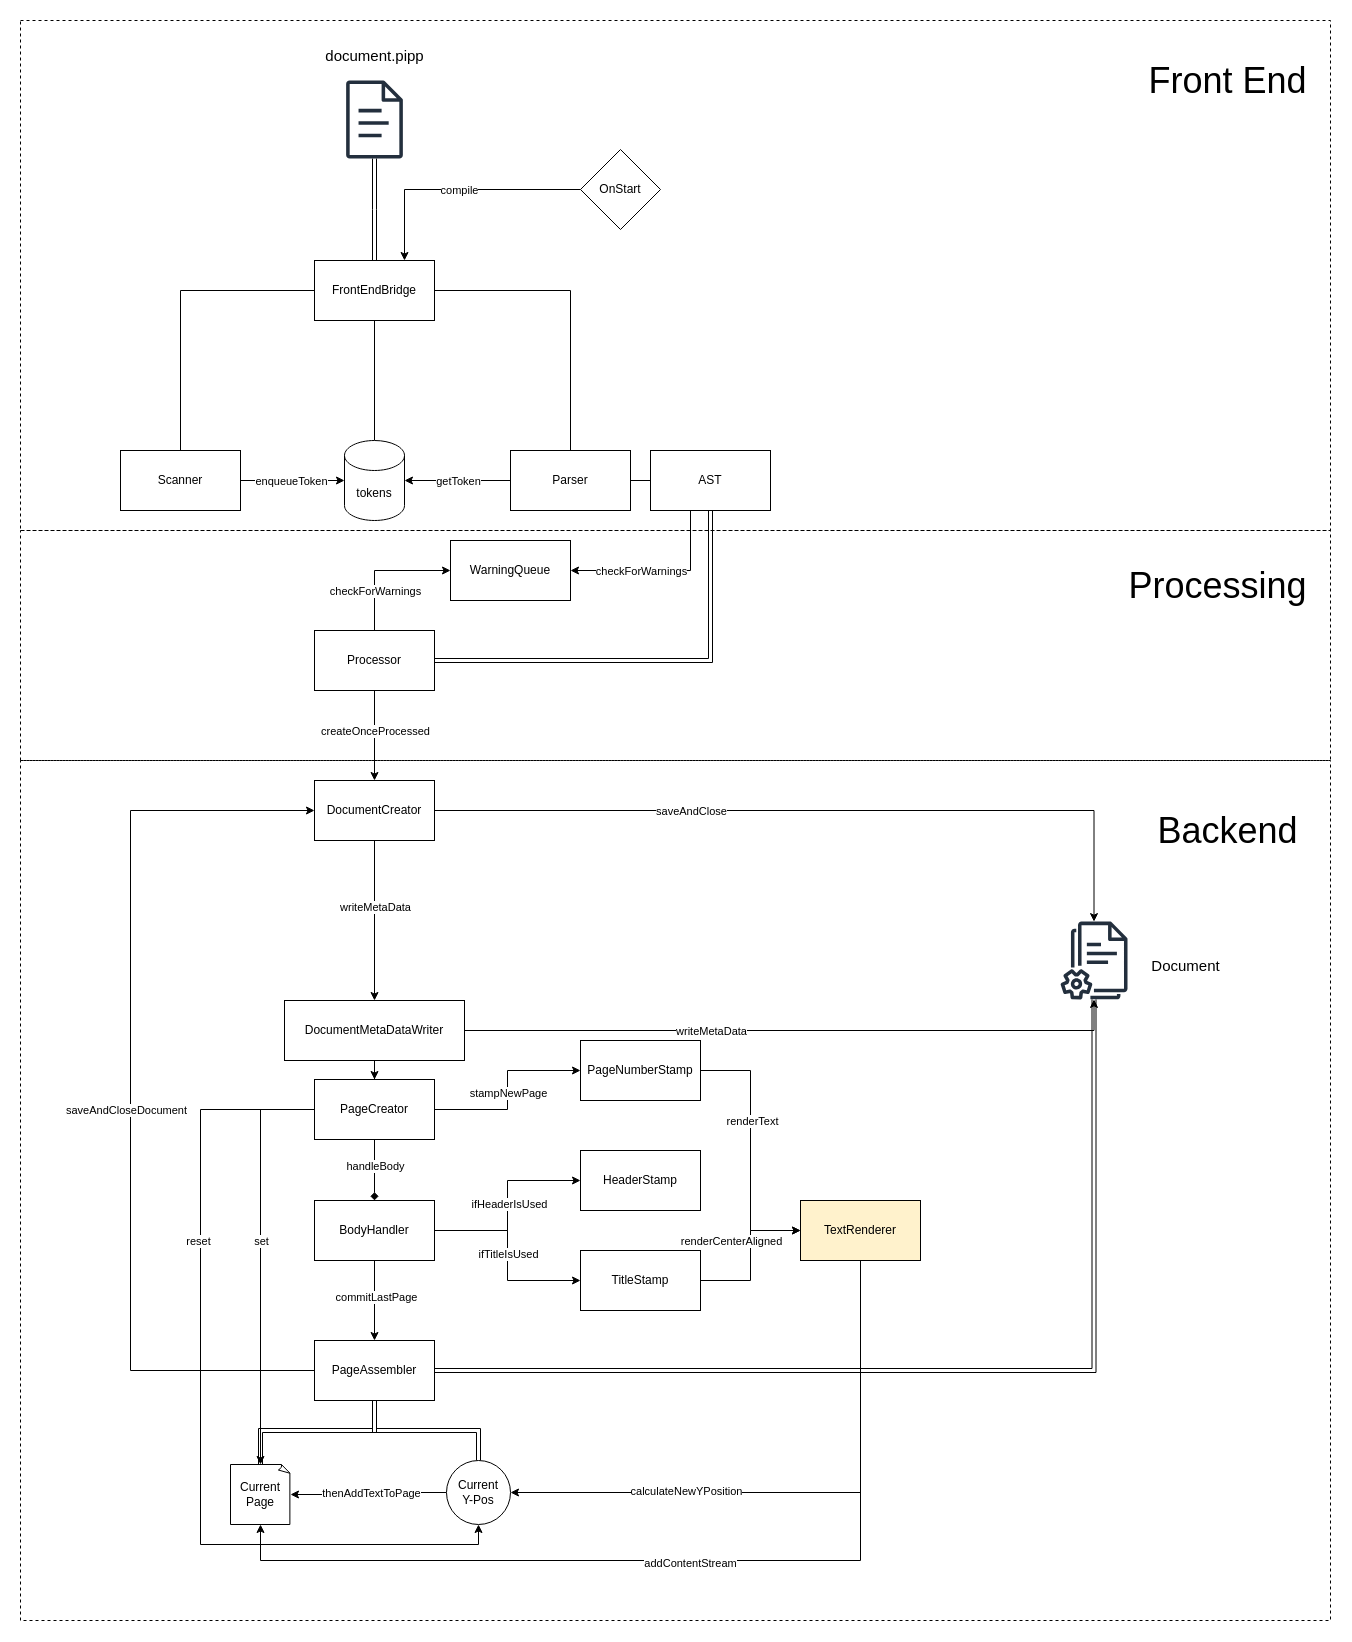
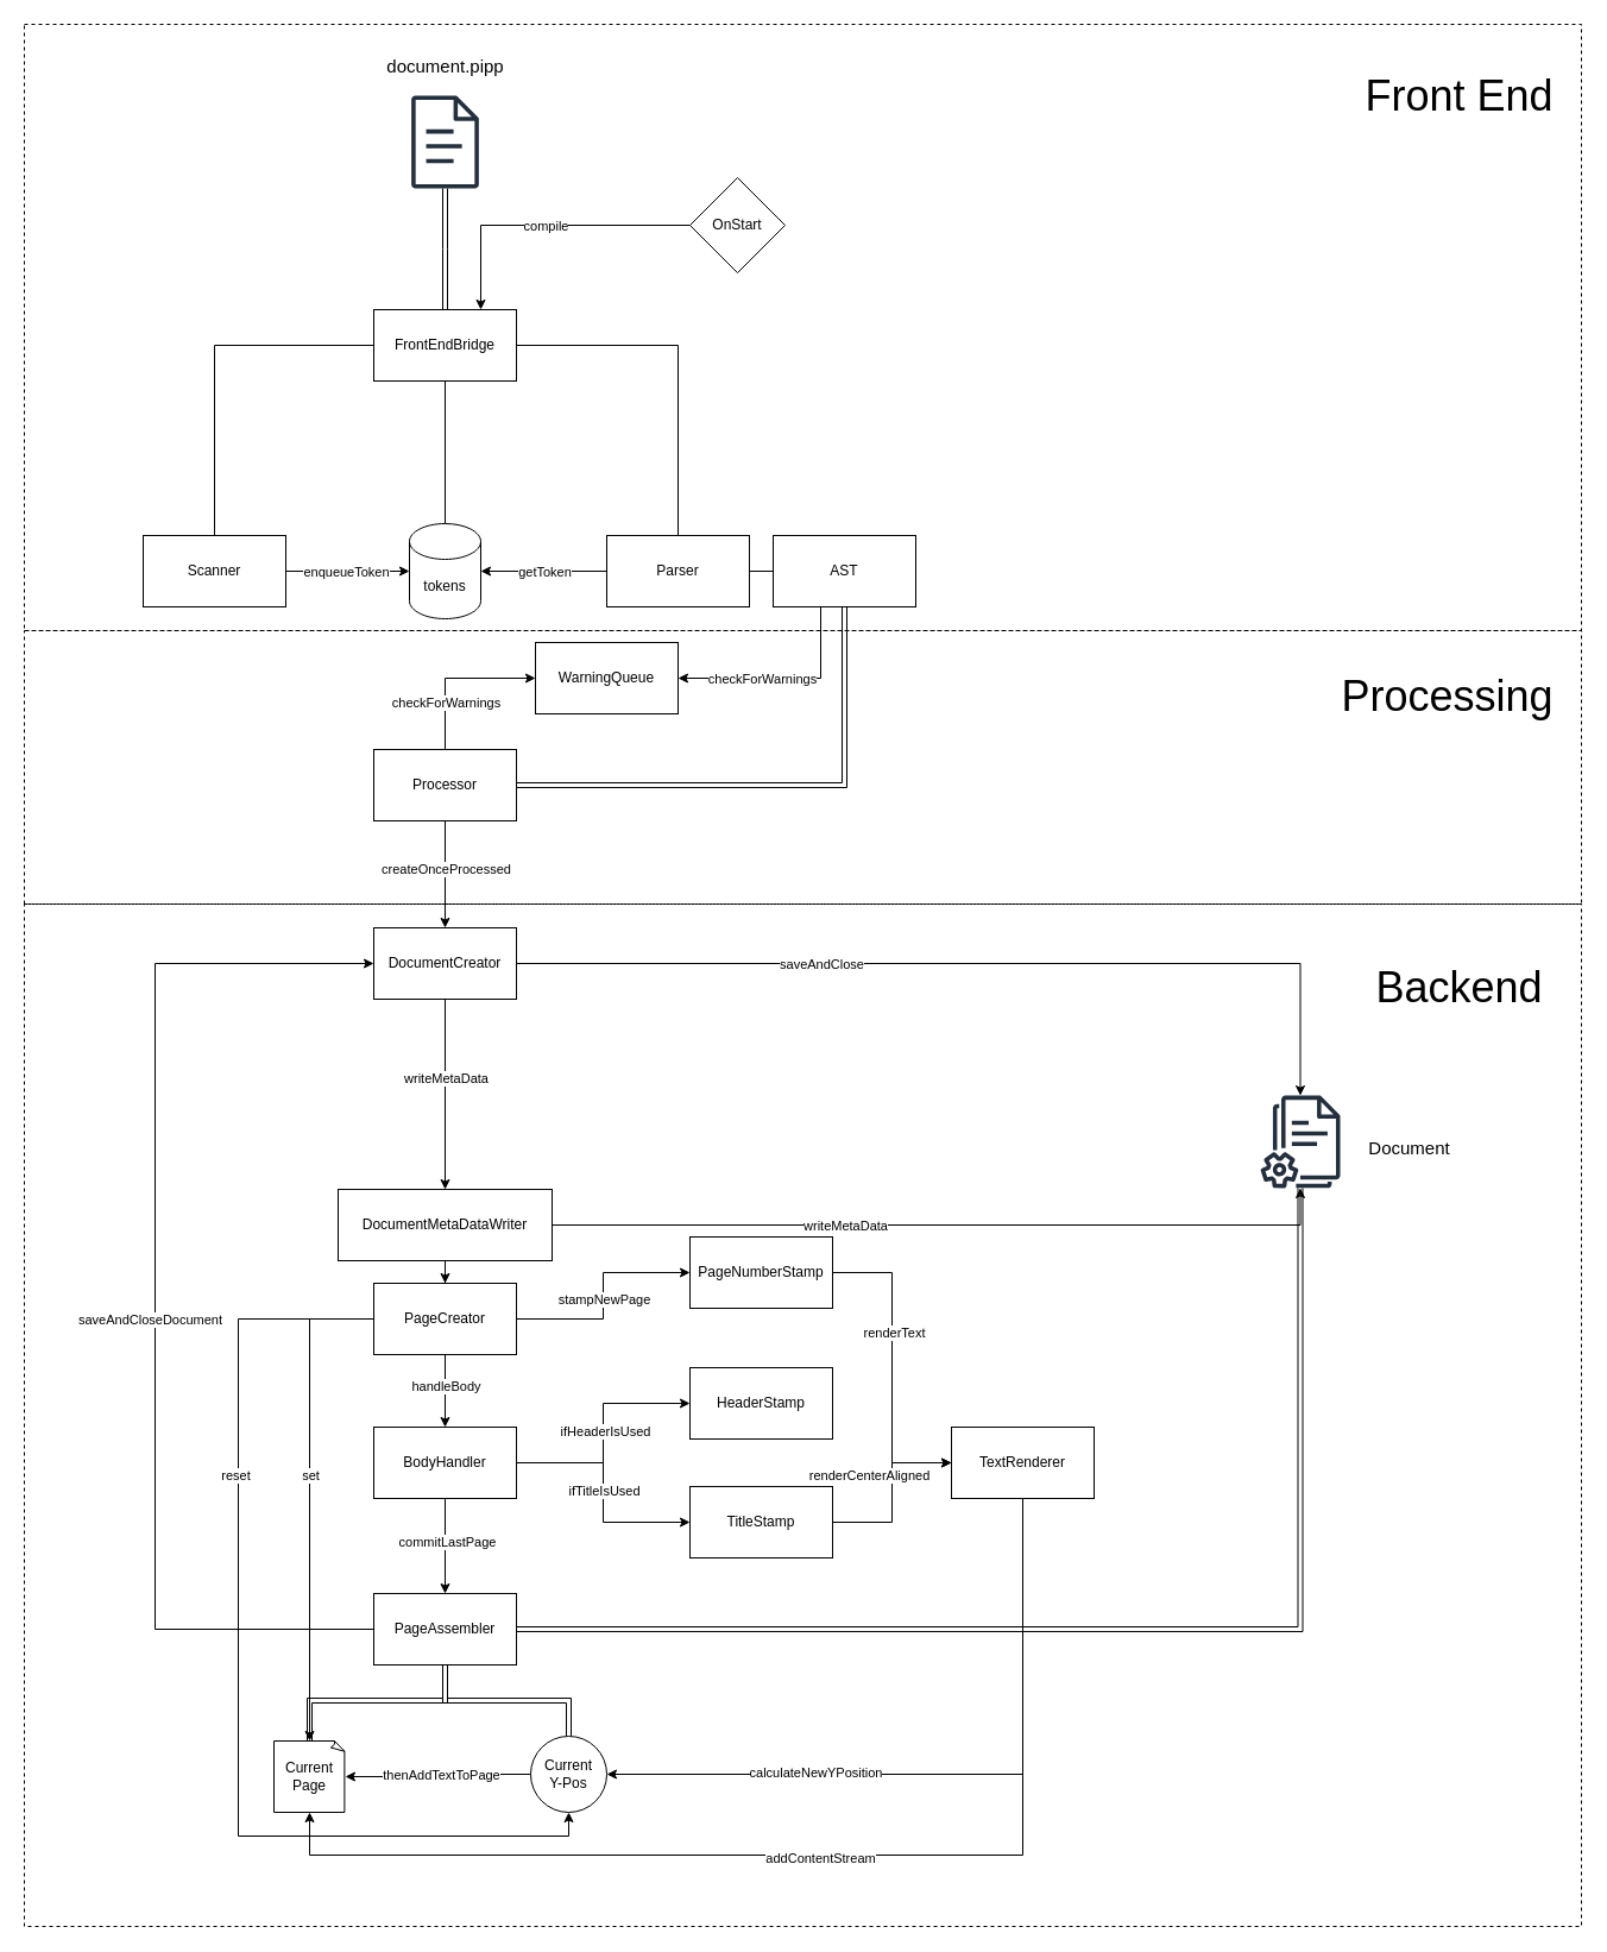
- <mxCell id="48" style="edgeStyle=orthogonalEdgeStyle;rounded=0;orthogonalLoop=1;jettySize=auto;html=1;endArrow=diamond;" parent="1" source="56" target="63" edge="1"><mxGeometry relative="1" as="geometry" /></mxCell>
+ <mxCell id="48" style="edgeStyle=orthogonalEdgeStyle;rounded=0;orthogonalLoop=1;jettySize=auto;html=1;" parent="1" source="56" target="63" edge="1"><mxGeometry relative="1" as="geometry" /></mxCell>
- <mxCell id="72" value="TextRenderer" style="whiteSpace=wrap;html=1;fillColor=#fff2cc;" parent="1" vertex="1"><mxGeometry x="800" y="1200" width="120" height="60" as="geometry" /></mxCell>
+ <mxCell id="72" value="TextRenderer" style="whiteSpace=wrap;html=1;" parent="1" vertex="1"><mxGeometry x="800" y="1200" width="120" height="60" as="geometry" /></mxCell>
